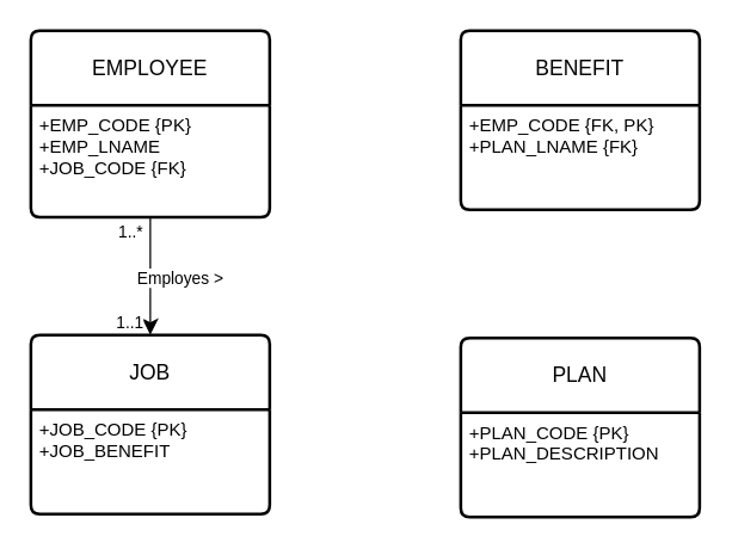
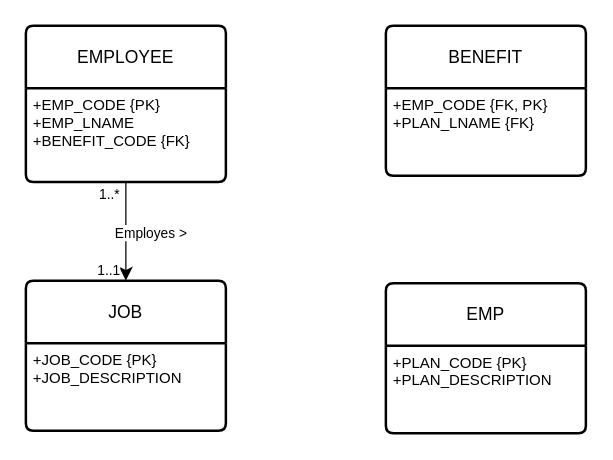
- <mxCell id="5" value="+EMP_CODE {PK}&lt;div&gt;+EMP_LNAME&lt;/div&gt;&lt;div&gt;+JOB_CODE {FK}&lt;/div&gt;" style="align=left;strokeColor=none;fillColor=none;spacingLeft=4;spacingRight=4;fontSize=12;verticalAlign=top;resizable=0;rotatable=0;part=1;html=1;whiteSpace=wrap;" vertex="1" parent="4"><mxGeometry y="50" width="160" height="75" as="geometry" /></mxCell>
+ <mxCell id="5" value="+EMP_CODE {PK}&lt;div&gt;+EMP_LNAME&lt;/div&gt;&lt;div&gt;+BENEFIT_CODE {FK}&lt;/div&gt;" style="align=left;strokeColor=none;fillColor=none;spacingLeft=4;spacingRight=4;fontSize=12;verticalAlign=top;resizable=0;rotatable=0;part=1;html=1;whiteSpace=wrap;" vertex="1" parent="4"><mxGeometry y="50" width="160" height="75" as="geometry" /></mxCell>
- <mxCell id="8" value="PLAN" style="swimlane;childLayout=stackLayout;horizontal=1;startSize=50;horizontalStack=0;rounded=1;fontSize=14;fontStyle=0;strokeWidth=2;resizeParent=0;resizeLast=1;shadow=0;dashed=0;align=center;arcSize=4;whiteSpace=wrap;html=1;" vertex="1" parent="1"><mxGeometry x="308" y="226" width="160" height="120" as="geometry" /></mxCell>
+ <mxCell id="8" value="EMP" style="swimlane;childLayout=stackLayout;horizontal=1;startSize=50;horizontalStack=0;rounded=1;fontSize=14;fontStyle=0;strokeWidth=2;resizeParent=0;resizeLast=1;shadow=0;dashed=0;align=center;arcSize=4;whiteSpace=wrap;html=1;" vertex="1" parent="1"><mxGeometry x="308" y="226" width="160" height="120" as="geometry" /></mxCell>
- <mxCell id="7" value="+JOB_CODE {PK}&lt;div&gt;+JOB_BENEFIT&lt;/div&gt;" style="align=left;strokeColor=none;fillColor=none;spacingLeft=4;spacingRight=4;fontSize=12;verticalAlign=top;resizable=0;rotatable=0;part=1;html=1;whiteSpace=wrap;" vertex="1" parent="6"><mxGeometry y="50" width="160" height="70" as="geometry" /></mxCell>
+ <mxCell id="7" value="+JOB_CODE {PK}&lt;div&gt;+JOB_DESCRIPTION&lt;/div&gt;" style="align=left;strokeColor=none;fillColor=none;spacingLeft=4;spacingRight=4;fontSize=12;verticalAlign=top;resizable=0;rotatable=0;part=1;html=1;whiteSpace=wrap;" vertex="1" parent="6"><mxGeometry y="50" width="160" height="70" as="geometry" /></mxCell>
